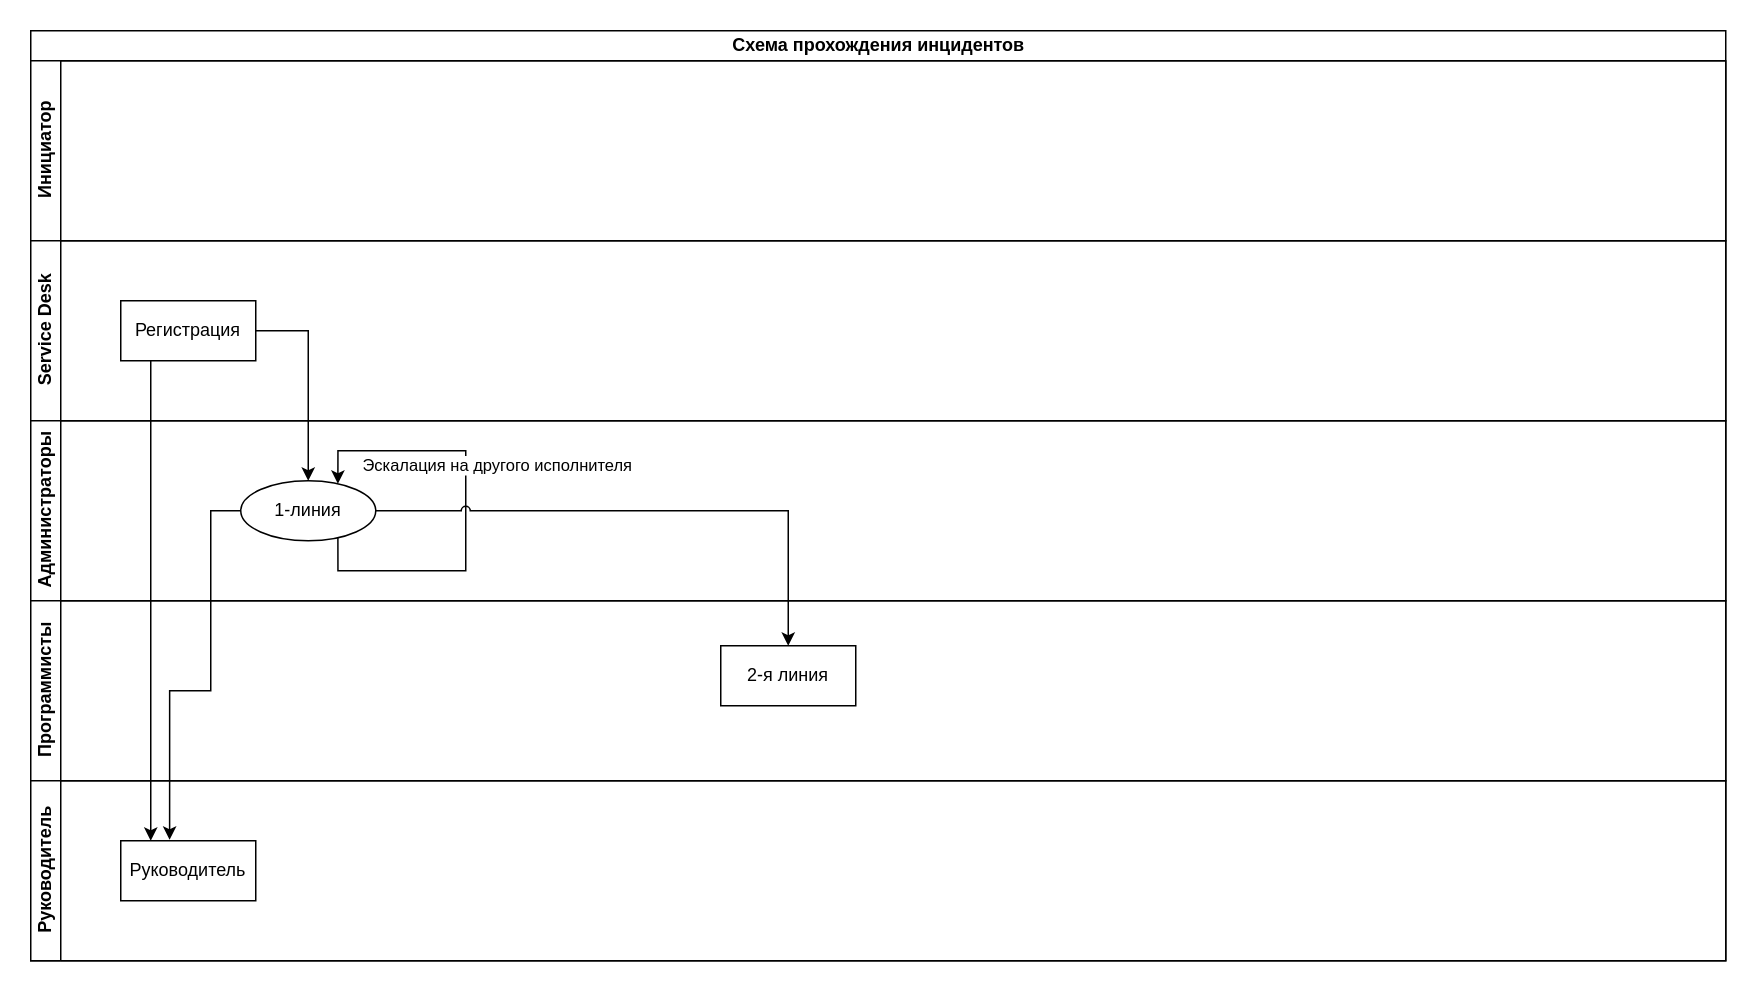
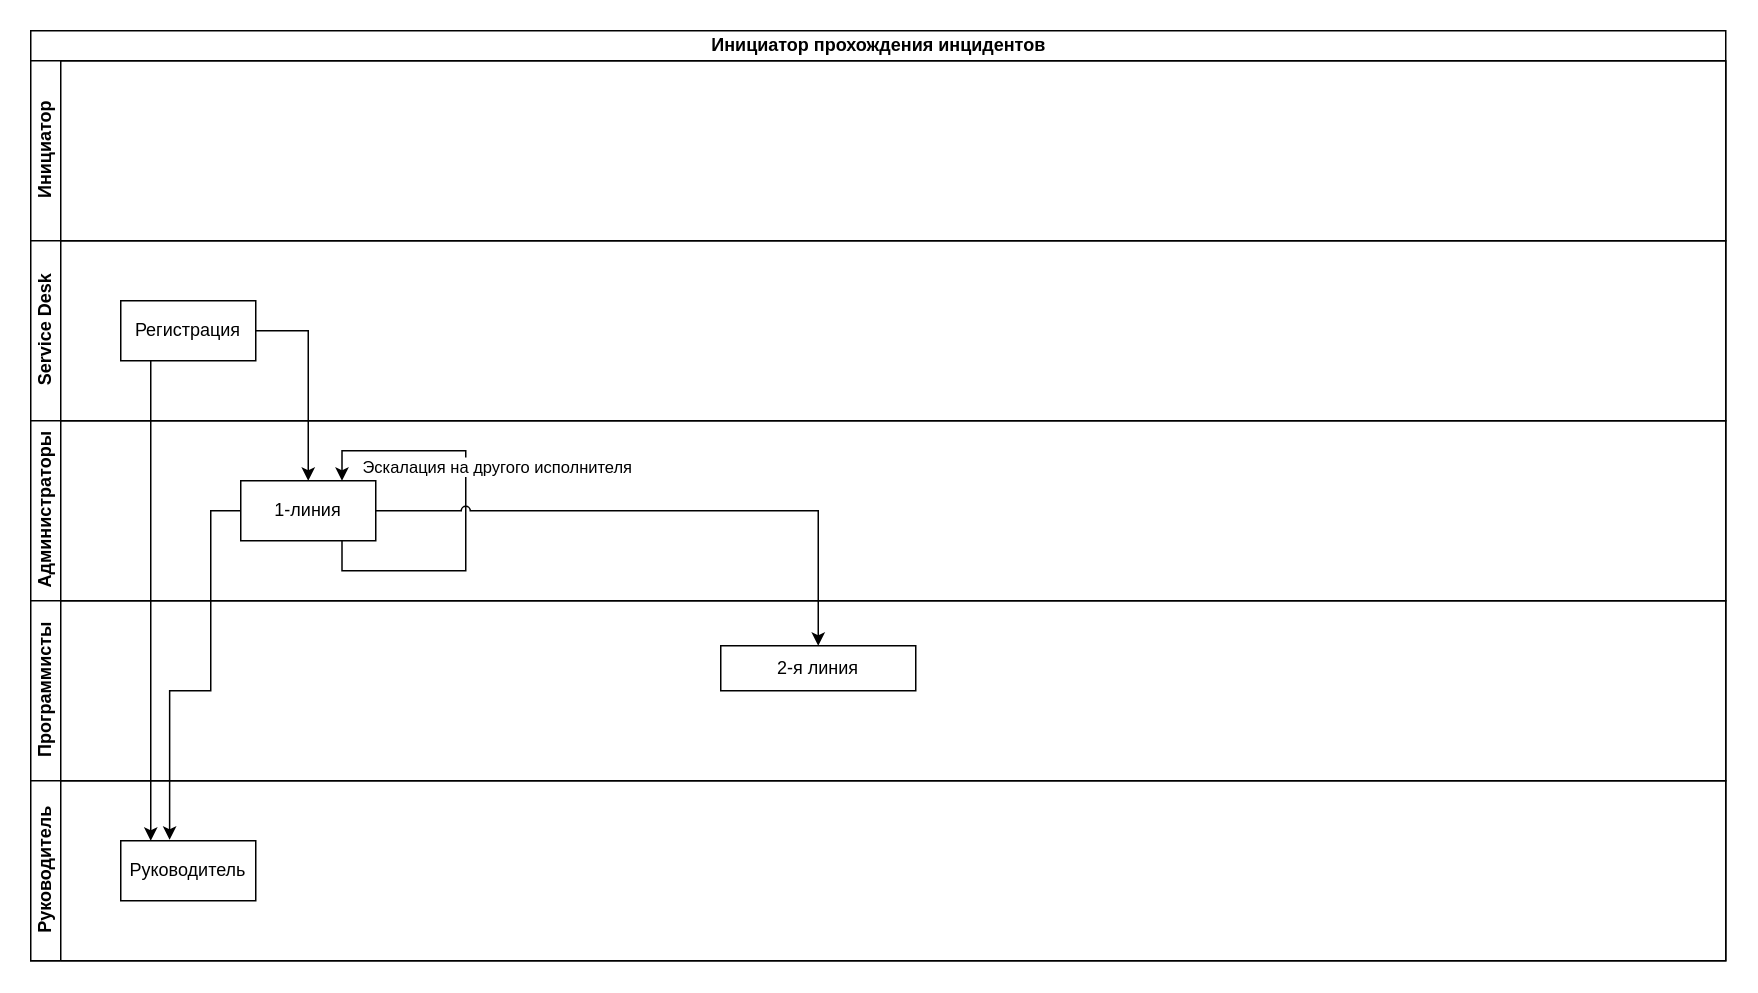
- <mxCell id="2" value="Схема прохождения инцидентов" style="swimlane;html=1;childLayout=stackLayout;resizeParent=1;resizeParentMax=0;horizontal=1;startSize=20;horizontalStack=0;" vertex="1" parent="1"><mxGeometry x="20" y="20" width="1130" height="620" as="geometry" /></mxCell>
+ <mxCell id="2" value="Инициатор прохождения инцидентов" style="swimlane;html=1;childLayout=stackLayout;resizeParent=1;resizeParentMax=0;horizontal=1;startSize=20;horizontalStack=0;" vertex="1" parent="1"><mxGeometry x="20" y="20" width="1130" height="620" as="geometry" /></mxCell>
- <mxCell id="7" value="1-линия" style="ellipse;whiteSpace=wrap;html=1;" vertex="1" parent="6"><mxGeometry x="140" y="40" width="90" height="40" as="geometry" /></mxCell>
+ <mxCell id="7" value="1-линия" style="rounded=0;whiteSpace=wrap;html=1;" vertex="1" parent="6"><mxGeometry x="140" y="40" width="90" height="40" as="geometry" /></mxCell>
- <mxCell id="11" value="2-я линия" style="rounded=0;whiteSpace=wrap;html=1;" vertex="1" parent="10"><mxGeometry x="460" y="30" width="90" height="40" as="geometry" /></mxCell>
+ <mxCell id="11" value="2-я линия" style="rounded=0;whiteSpace=wrap;html=1;" vertex="1" parent="10"><mxGeometry x="460" y="30" width="130" height="30" as="geometry" /></mxCell>
